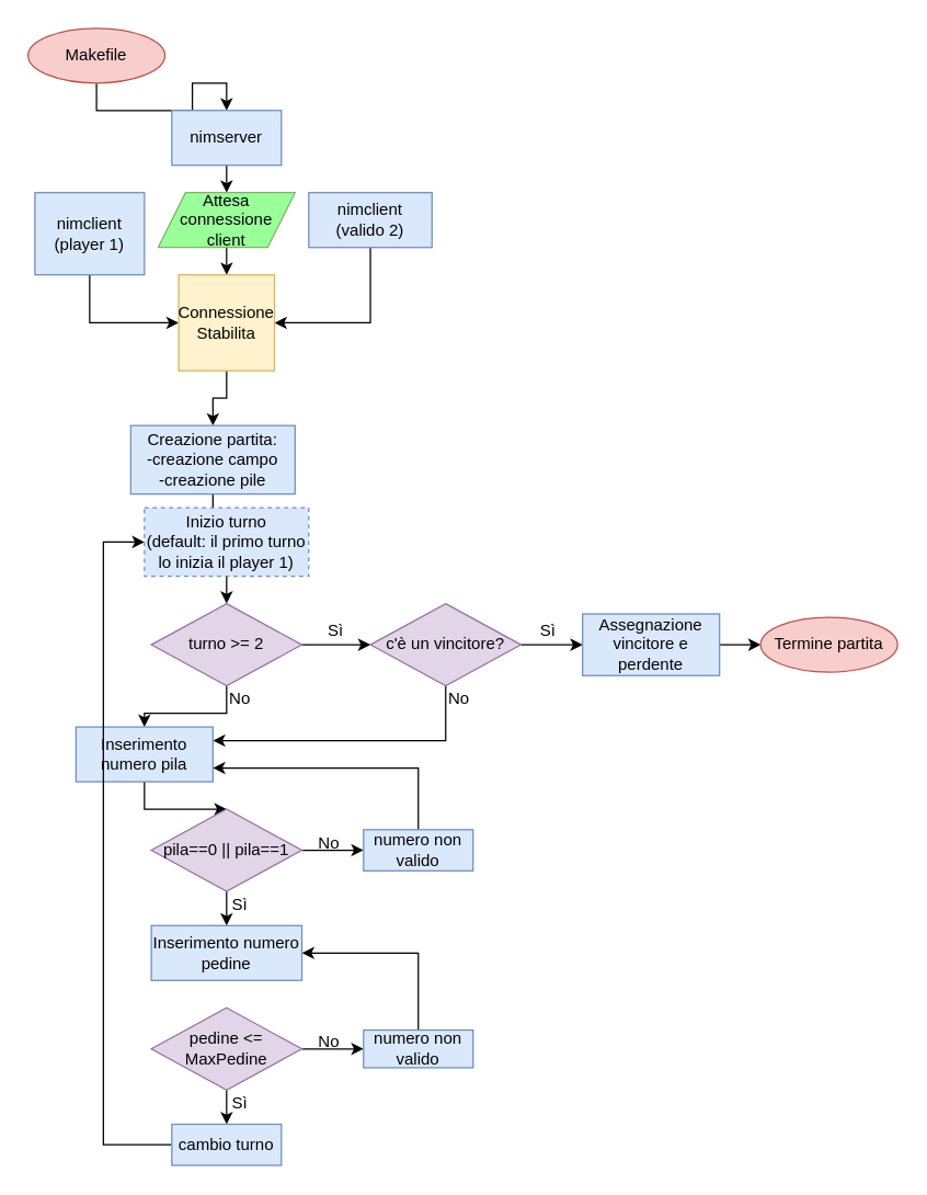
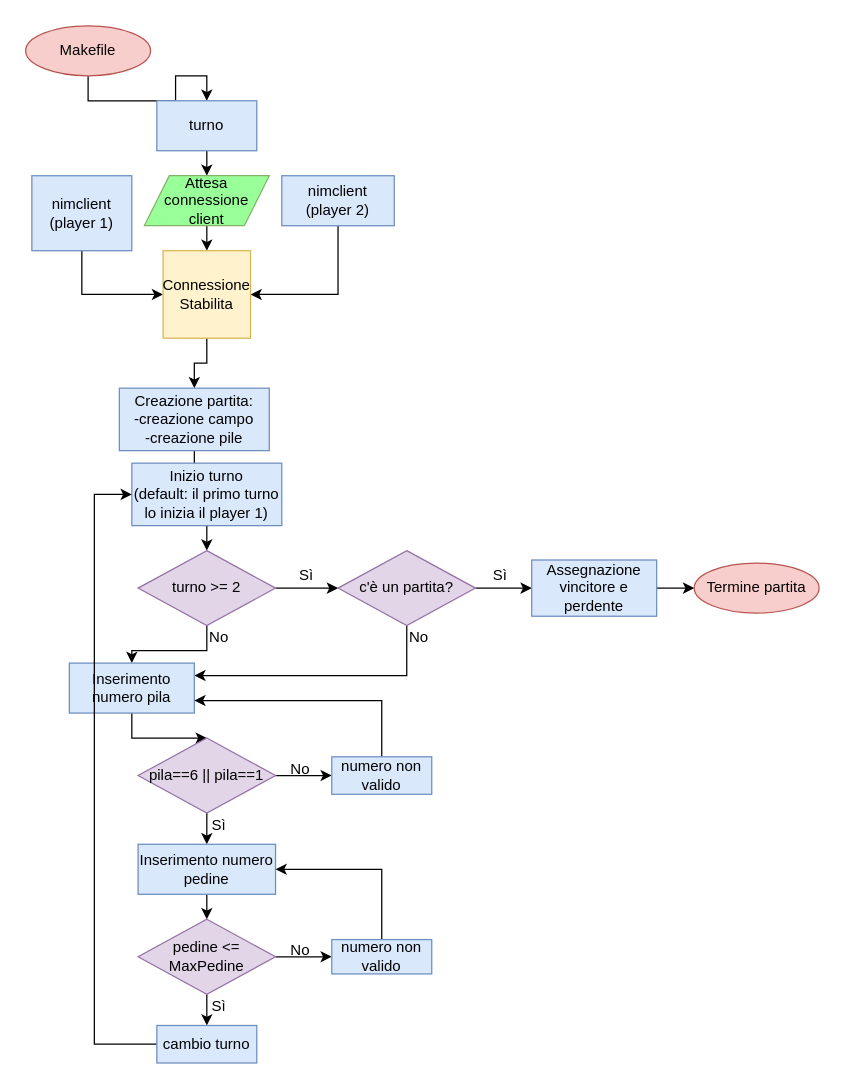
- <mxCell id="5" value="nimserver" style="rounded=0;whiteSpace=wrap;html=1;fillColor=#dae8fc;strokeColor=#6c8ebf;" vertex="1" parent="1"><mxGeometry x="125" y="80" width="80" height="40" as="geometry" /></mxCell>
+ <mxCell id="5" value="turno" style="rounded=0;whiteSpace=wrap;html=1;fillColor=#dae8fc;strokeColor=#6c8ebf;" vertex="1" parent="1"><mxGeometry x="125" y="80" width="80" height="40" as="geometry" /></mxCell>
- <mxCell id="9" value="nimclient&lt;br&gt;(valido 2)" style="rounded=0;whiteSpace=wrap;html=1;fillColor=#dae8fc;strokeColor=#6c8ebf;" vertex="1" parent="1"><mxGeometry x="225" y="140" width="90" height="40" as="geometry" /></mxCell>
+ <mxCell id="9" value="nimclient&lt;br&gt;(player 2)" style="rounded=0;whiteSpace=wrap;html=1;fillColor=#dae8fc;strokeColor=#6c8ebf;" vertex="1" parent="1"><mxGeometry x="225" y="140" width="90" height="40" as="geometry" /></mxCell>
- <mxCell id="17" value="Inizio turno&lt;br&gt;(default: il primo turno lo inizia il player 1)" style="rounded=0;whiteSpace=wrap;html=1;fillColor=#dae8fc;strokeColor=#6c8ebf;dashed=1;" vertex="1" parent="1"><mxGeometry x="105" y="370" width="120" height="50" as="geometry" /></mxCell>
+ <mxCell id="17" value="Inizio turno&lt;br&gt;(default: il primo turno lo inizia il player 1)" style="rounded=0;whiteSpace=wrap;html=1;fillColor=#dae8fc;strokeColor=#6c8ebf;" vertex="1" parent="1"><mxGeometry x="105" y="370" width="120" height="50" as="geometry" /></mxCell>
- <mxCell id="23" value="c'è un vincitore?" style="rhombus;whiteSpace=wrap;html=1;rounded=0;strokeWidth=1;fillColor=#e1d5e7;strokeColor=#9673a6;" vertex="1" parent="1"><mxGeometry x="270" y="440" width="110" height="60" as="geometry" /></mxCell>
+ <mxCell id="23" value="c'è un partita?" style="rhombus;whiteSpace=wrap;html=1;rounded=0;strokeWidth=1;fillColor=#e1d5e7;strokeColor=#9673a6;" vertex="1" parent="1"><mxGeometry x="270" y="440" width="110" height="60" as="geometry" /></mxCell>
- <mxCell id="35" value="pila==0 || pila==1" style="rhombus;whiteSpace=wrap;html=1;rounded=0;strokeWidth=1;fillColor=#e1d5e7;strokeColor=#9673a6;" vertex="1" parent="1"><mxGeometry x="110" y="590" width="110" height="60" as="geometry" /></mxCell>
+ <mxCell id="35" value="pila==6 || pila==1" style="rhombus;whiteSpace=wrap;html=1;rounded=0;strokeWidth=1;fillColor=#e1d5e7;strokeColor=#9673a6;" vertex="1" parent="1"><mxGeometry x="110" y="590" width="110" height="60" as="geometry" /></mxCell>
+ <mxCell id="40" style="edgeStyle=orthogonalEdgeStyle;rounded=0;orthogonalLoop=1;jettySize=auto;html=1;exitX=0.5;exitY=1;exitDx=0;exitDy=0;entryX=0.5;entryY=0;entryDx=0;entryDy=0;" edge="1" parent="1" source="41" target="44"><mxGeometry relative="1" as="geometry" /></mxCell>
